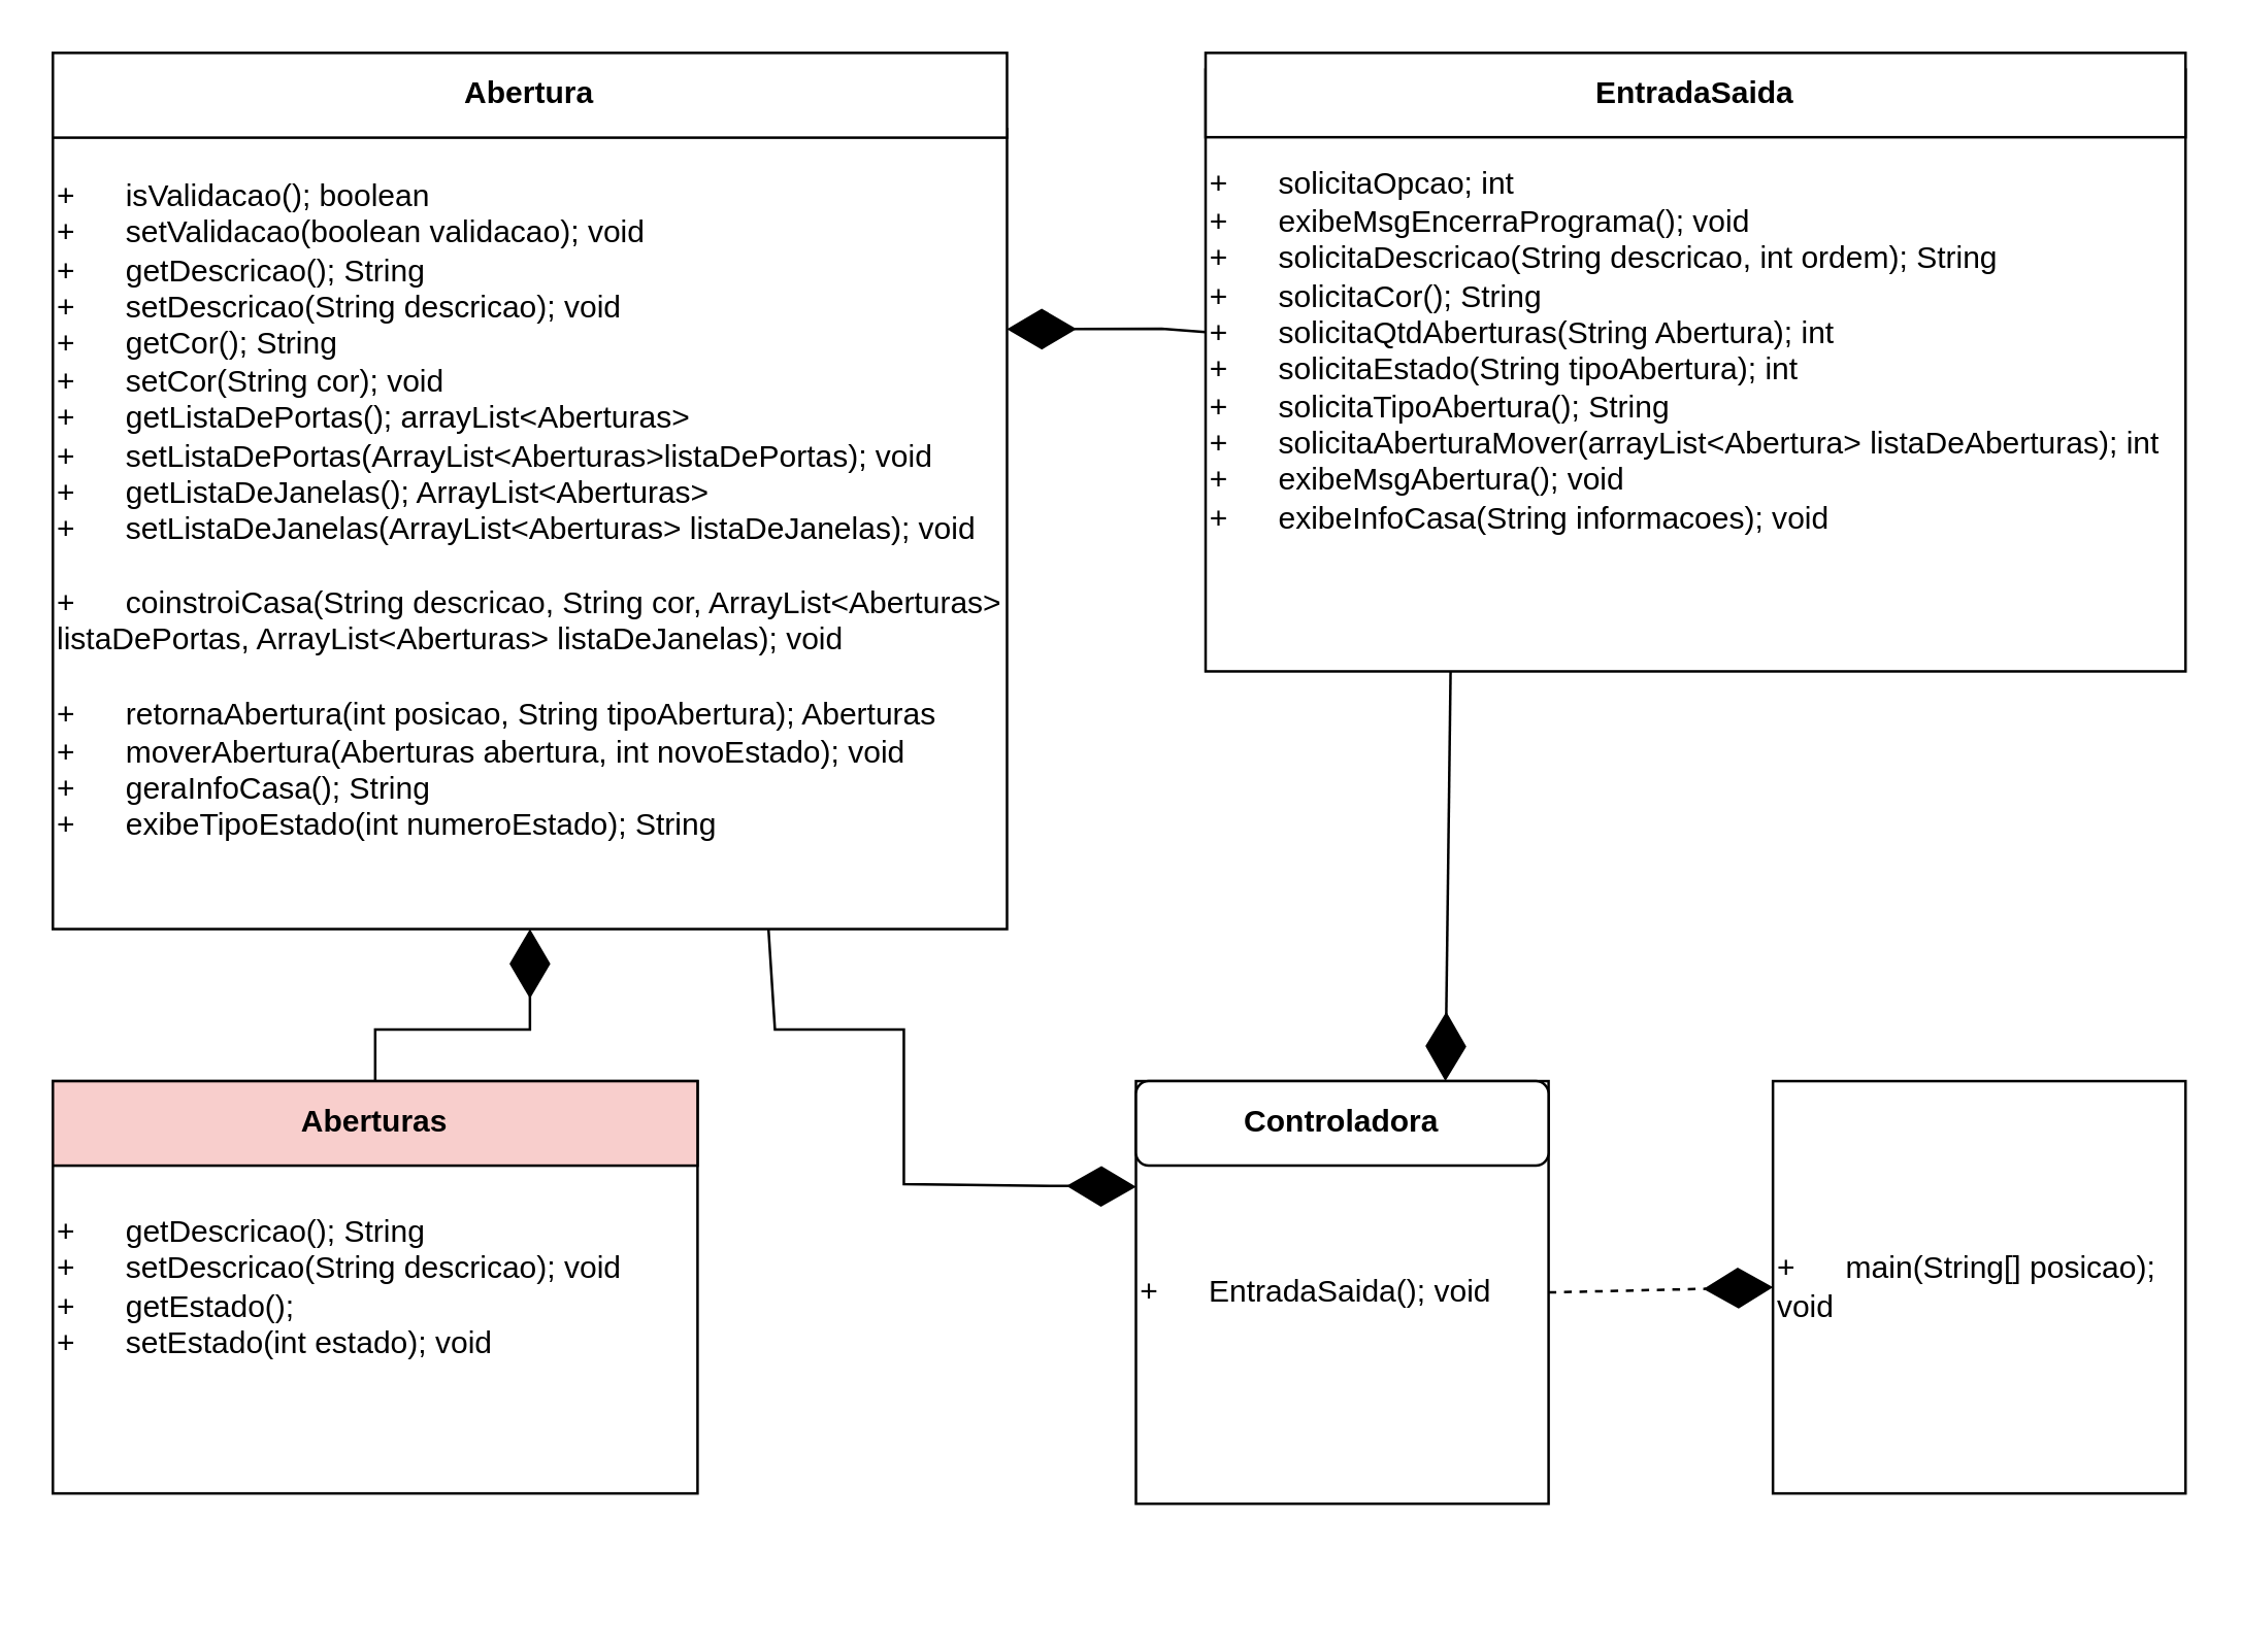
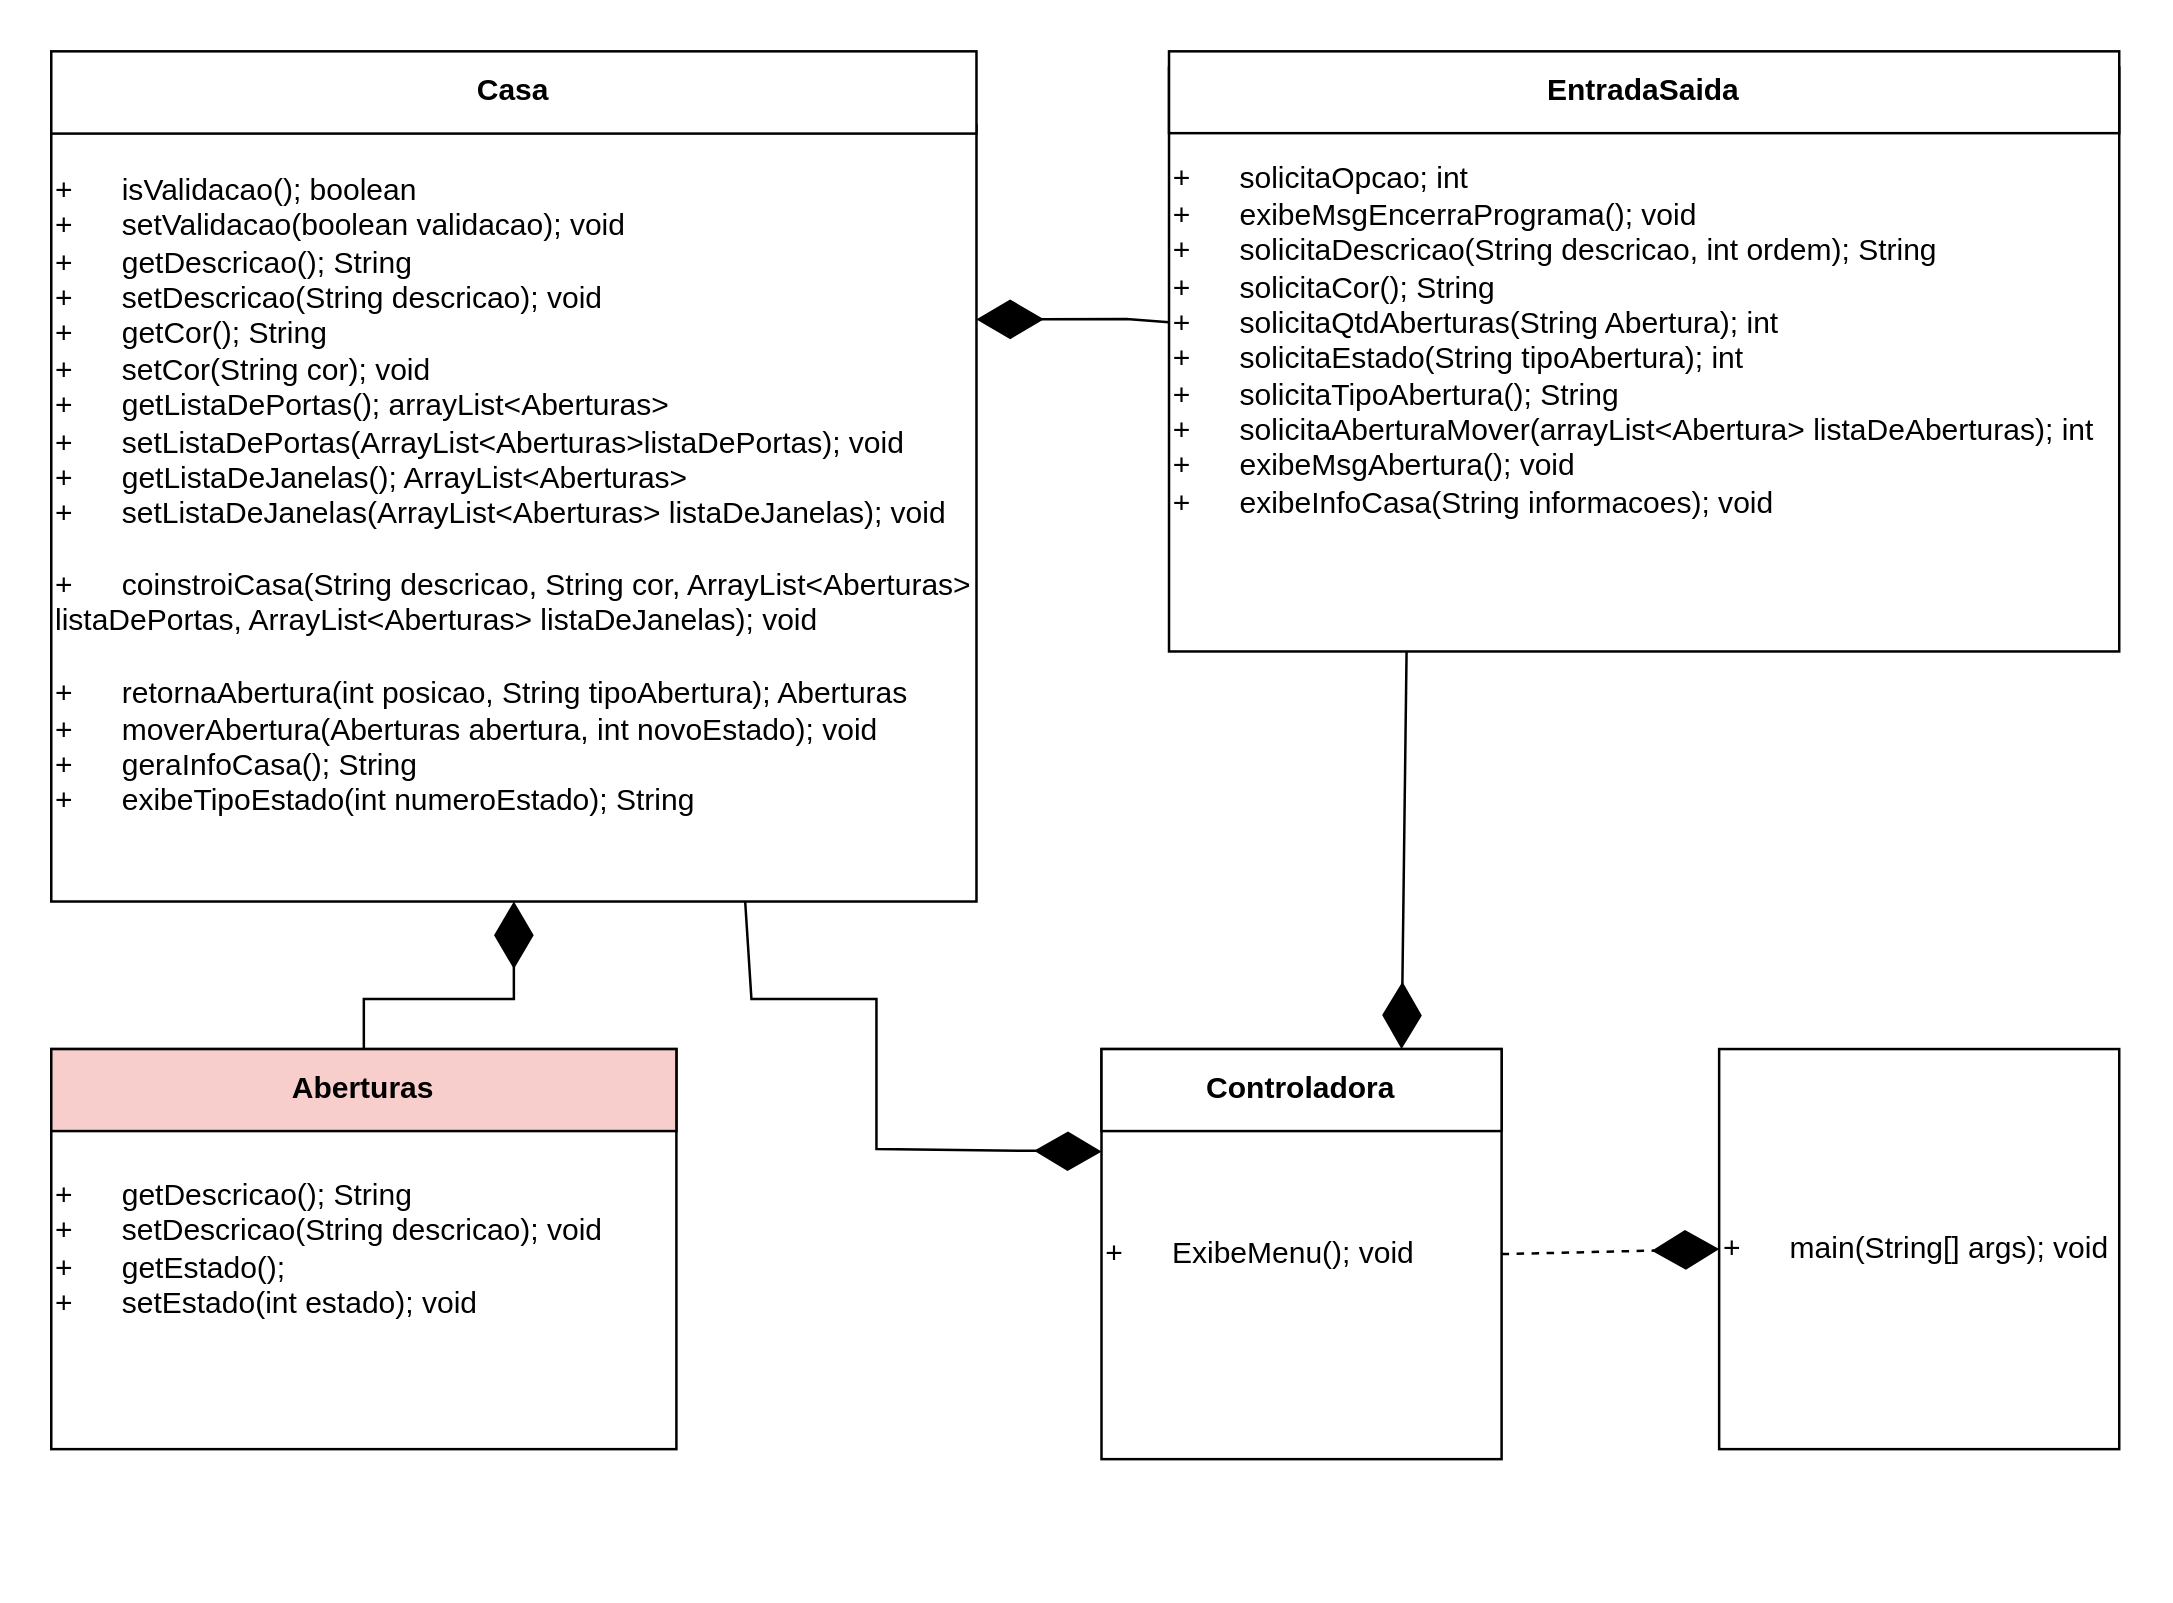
- <mxCell id="4" value="&lt;b&gt;Abertura&lt;/b&gt;" style="html=1;whiteSpace=wrap;" vertex="1" parent="2"><mxGeometry width="370" height="32.903" as="geometry" /></mxCell>
+ <mxCell id="4" value="&lt;b&gt;Casa&lt;/b&gt;" style="html=1;whiteSpace=wrap;" vertex="1" parent="2"><mxGeometry width="370" height="32.903" as="geometry" /></mxCell>
- <mxCell id="15" value="&lt;div&gt;&lt;b style=&quot;background-color: initial;&quot;&gt;Controladora&lt;/b&gt;&lt;br&gt;&lt;/div&gt;" style="html=1;whiteSpace=wrap;rounded=1;" vertex="1" parent="13"><mxGeometry width="160" height="32.8" as="geometry" /></mxCell>
+ <mxCell id="15" value="&lt;div&gt;&lt;b style=&quot;background-color: initial;&quot;&gt;Controladora&lt;/b&gt;&lt;br&gt;&lt;/div&gt;" style="html=1;whiteSpace=wrap;" vertex="1" parent="13"><mxGeometry width="160" height="32.8" as="geometry" /></mxCell>
- <mxCell id="12" value="&lt;div style=&quot;&quot;&gt;+&lt;span style=&quot;white-space: pre;&quot;&gt;&#09;&lt;/span&gt;main(String[] posicao); void&lt;/div&gt;" style="rounded=0;whiteSpace=wrap;html=1;align=left;container=0;" vertex="1" parent="11"><mxGeometry width="160" height="160" as="geometry" /></mxCell>
+ <mxCell id="12" value="&lt;div style=&quot;&quot;&gt;+&lt;span style=&quot;white-space: pre;&quot;&gt;&#09;&lt;/span&gt;main(String[] args); void&lt;/div&gt;" style="rounded=0;whiteSpace=wrap;html=1;align=left;container=0;" vertex="1" parent="11"><mxGeometry width="160" height="160" as="geometry" /></mxCell>
- <mxCell id="14" value="&lt;div style=&quot;&quot;&gt;+&lt;span style=&quot;white-space: pre;&quot;&gt;&#09;&lt;/span&gt;EntradaSaida(); void&lt;/div&gt;" style="rounded=0;whiteSpace=wrap;html=1;align=left;" vertex="1" parent="13"><mxGeometry width="160" height="164" as="geometry" /></mxCell>
+ <mxCell id="14" value="&lt;div style=&quot;&quot;&gt;+&lt;span style=&quot;white-space: pre;&quot;&gt;&#09;&lt;/span&gt;ExibeMenu(); void&lt;/div&gt;" style="rounded=0;whiteSpace=wrap;html=1;align=left;" vertex="1" parent="13"><mxGeometry width="160" height="164" as="geometry" /></mxCell>
